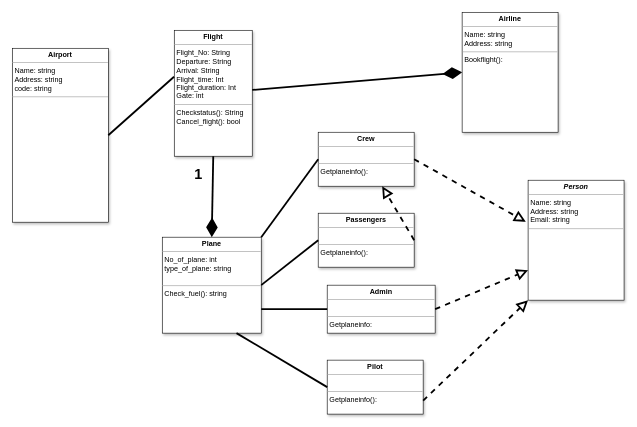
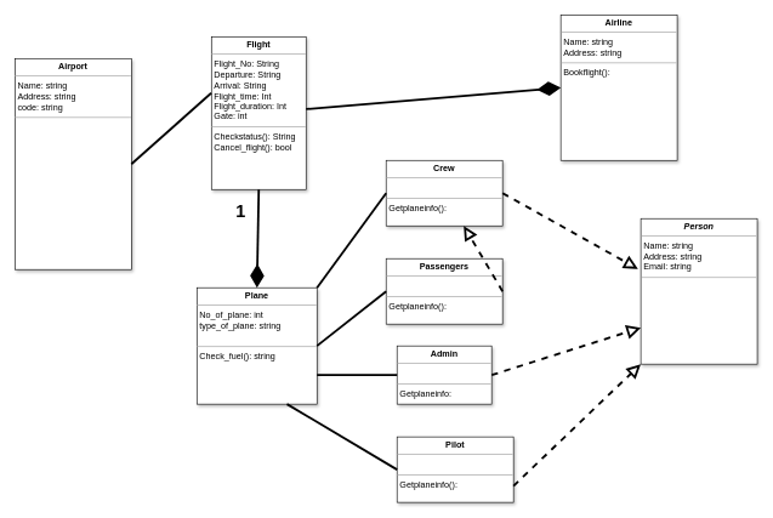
- <mxCell id="6" value="&lt;p style=&quot;margin:0px;margin-top:4px;text-align:center;&quot;&gt;&lt;b&gt;Admin&lt;/b&gt;&lt;/p&gt;&lt;hr size=&quot;1&quot;&gt;&lt;p style=&quot;margin:0px;margin-left:4px;&quot;&gt;&lt;br&gt;&lt;/p&gt;&lt;hr size=&quot;1&quot;&gt;&lt;p style=&quot;margin:0px;margin-left:4px;&quot;&gt;Getplaneinfo:&lt;/p&gt;" style="verticalAlign=top;align=left;overflow=fill;fontSize=12;fontFamily=Helvetica;html=1;shadow=1;" vertex="1" parent="1"><mxGeometry x="545" y="475" width="180" height="80" as="geometry" /></mxCell>
+ <mxCell id="6" value="&lt;p style=&quot;margin:0px;margin-top:4px;text-align:center;&quot;&gt;&lt;b&gt;Admin&lt;/b&gt;&lt;/p&gt;&lt;hr size=&quot;1&quot;&gt;&lt;p style=&quot;margin:0px;margin-left:4px;&quot;&gt;&lt;br&gt;&lt;/p&gt;&lt;hr size=&quot;1&quot;&gt;&lt;p style=&quot;margin:0px;margin-left:4px;&quot;&gt;Getplaneinfo:&lt;/p&gt;" style="verticalAlign=top;align=left;overflow=fill;fontSize=12;fontFamily=Helvetica;html=1;shadow=1;" vertex="1" parent="1"><mxGeometry x="545" y="475" width="130" height="80" as="geometry" /></mxCell>
